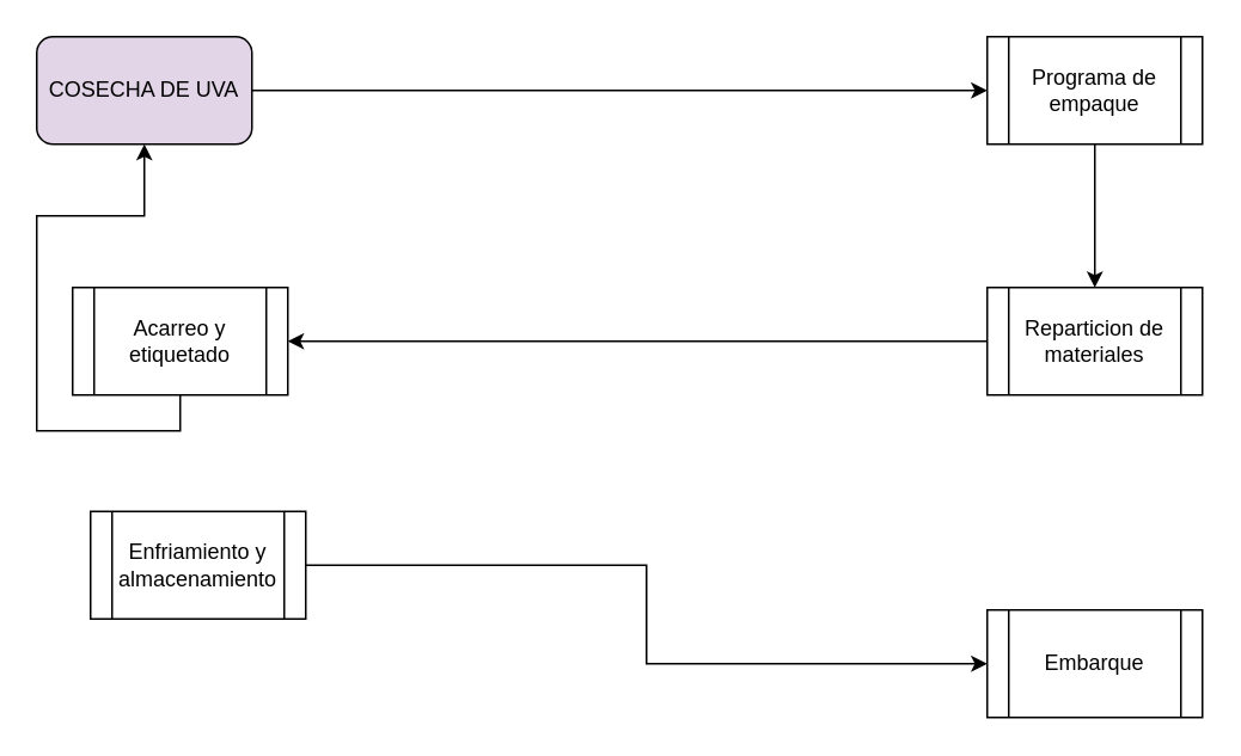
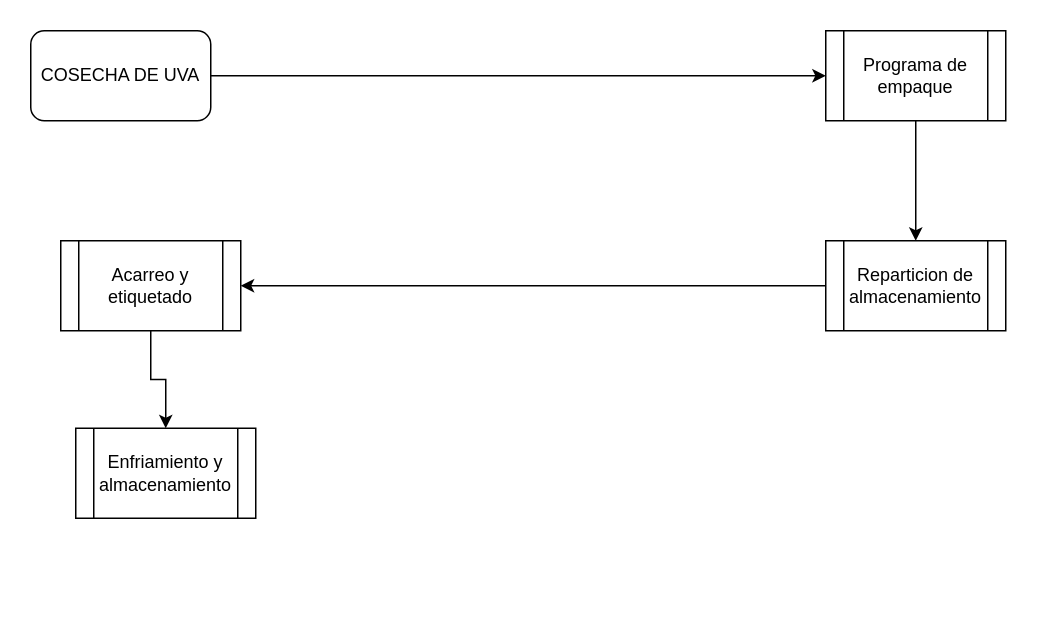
- <mxCell id="12" value="COSECHA DE UVA" style="rounded=1;whiteSpace=wrap;html=1;fillColor=#e1d5e7;" vertex="1" parent="1"><mxGeometry x="20" y="20" width="120" height="60" as="geometry" /></mxCell>
+ <mxCell id="12" value="COSECHA DE UVA" style="rounded=1;whiteSpace=wrap;html=1;" vertex="1" parent="1"><mxGeometry x="20" y="20" width="120" height="60" as="geometry" /></mxCell>
- <mxCell id="7" style="edgeStyle=orthogonalEdgeStyle;rounded=0;orthogonalLoop=1;jettySize=auto;html=1;exitX=0.5;exitY=1;exitDx=0;exitDy=0;" edge="1" parent="1" source="8" target="12"><mxGeometry relative="1" as="geometry"><mxPoint x="334" y="500" as="targetPoint" /></mxGeometry></mxCell>
+ <mxCell id="7" style="edgeStyle=orthogonalEdgeStyle;rounded=0;orthogonalLoop=1;jettySize=auto;html=1;exitX=0.5;exitY=1;exitDx=0;exitDy=0;entryX=0.5;entryY=0;entryDx=0;entryDy=0;" edge="1" parent="1" source="8" target="10"><mxGeometry relative="1" as="geometry"><mxPoint x="334" y="500" as="targetPoint" /></mxGeometry></mxCell>
- <mxCell id="6" value="Reparticion de materiales" style="shape=process;whiteSpace=wrap;html=1;backgroundOutline=1;" vertex="1" parent="1"><mxGeometry x="550" y="160" width="120" height="60" as="geometry" /></mxCell>
+ <mxCell id="6" value="Reparticion de almacenamiento" style="shape=process;whiteSpace=wrap;html=1;backgroundOutline=1;" vertex="1" parent="1"><mxGeometry x="550" y="160" width="120" height="60" as="geometry" /></mxCell>
- <mxCell id="9" style="edgeStyle=orthogonalEdgeStyle;rounded=0;orthogonalLoop=1;jettySize=auto;html=1;" edge="1" parent="1" source="10" target="11"><mxGeometry relative="1" as="geometry" /></mxCell>
- <mxCell id="11" value="Embarque" style="shape=process;whiteSpace=wrap;html=1;backgroundOutline=1;" vertex="1" parent="1"><mxGeometry x="550" y="340" width="120" height="60" as="geometry" /></mxCell>
